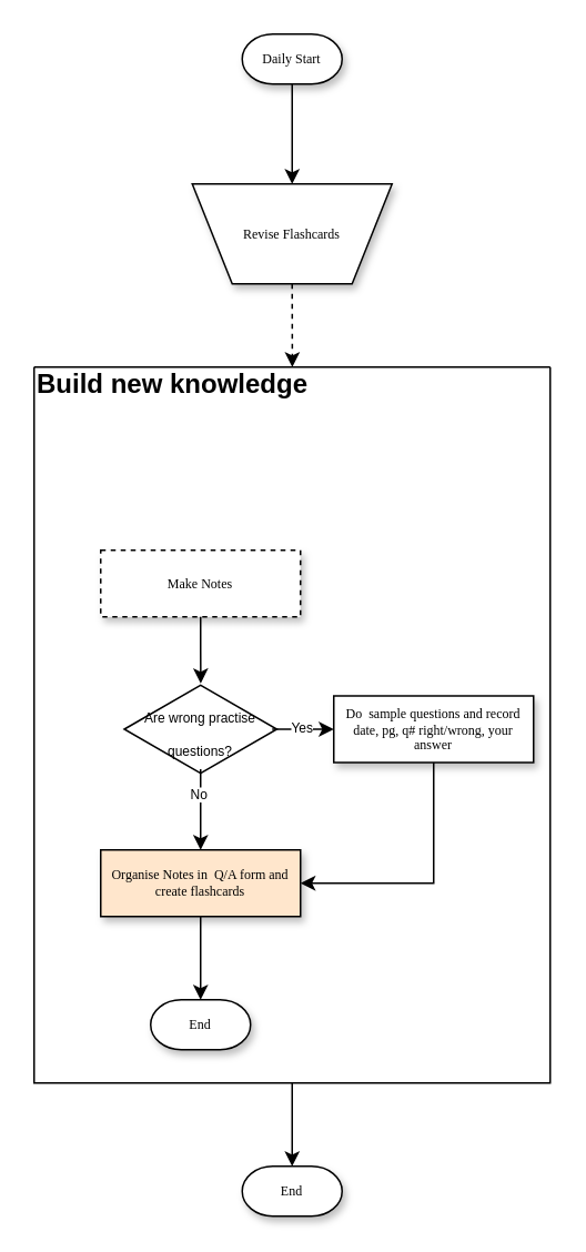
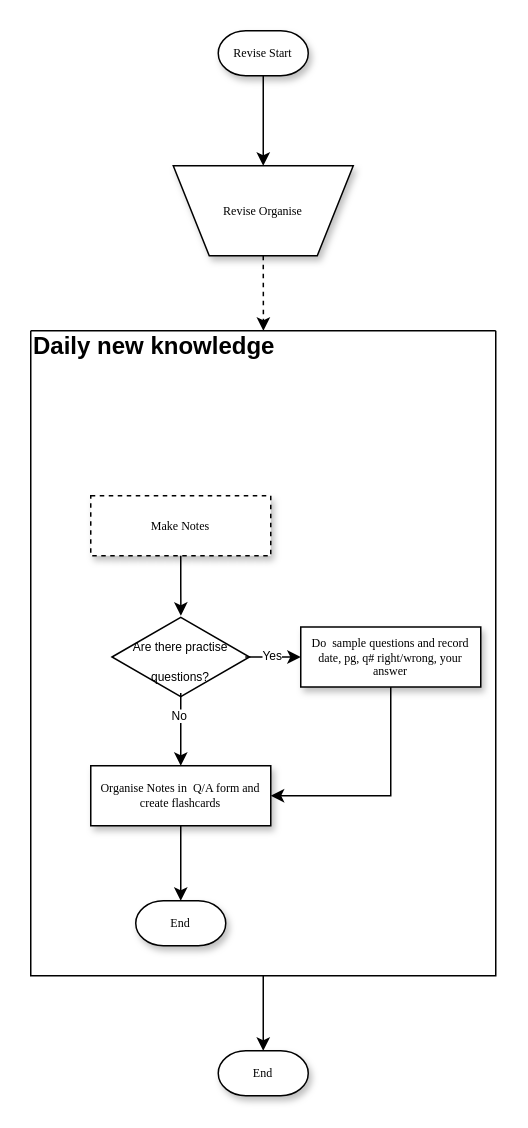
- <mxCell id="16" value="Daily Start" style="strokeWidth=1;html=1;shape=mxgraph.flowchart.terminator;whiteSpace=wrap;rounded=0;shadow=1;labelBackgroundColor=none;fontFamily=Verdana;fontSize=8;align=center;" vertex="1" parent="1"><mxGeometry x="145" y="20" width="60" height="30" as="geometry" /></mxCell>
+ <mxCell id="16" value="Revise Start" style="strokeWidth=1;html=1;shape=mxgraph.flowchart.terminator;whiteSpace=wrap;rounded=0;shadow=1;labelBackgroundColor=none;fontFamily=Verdana;fontSize=8;align=center;" vertex="1" parent="1"><mxGeometry x="145" y="20" width="60" height="30" as="geometry" /></mxCell>
- <mxCell id="18" value="Revise Flashcards" style="shape=trapezoid;whiteSpace=wrap;html=1;rounded=0;shadow=1;labelBackgroundColor=none;strokeWidth=1;fontFamily=Verdana;fontSize=8;align=center;flipV=1;" vertex="1" parent="1"><mxGeometry x="115" y="110" width="120" height="60" as="geometry" /></mxCell>
+ <mxCell id="18" value="Revise Organise" style="shape=trapezoid;whiteSpace=wrap;html=1;rounded=0;shadow=1;labelBackgroundColor=none;strokeWidth=1;fontFamily=Verdana;fontSize=8;align=center;flipV=1;" vertex="1" parent="1"><mxGeometry x="115" y="110" width="120" height="60" as="geometry" /></mxCell>
- <mxCell id="15" value="Build new knowledge" style="text;strokeColor=none;fillColor=none;html=1;fontSize=16;fontStyle=1;verticalAlign=middle;align=left;" vertex="1" parent="2"><mxGeometry y="-10" width="220" height="40" as="geometry" /></mxCell>
+ <mxCell id="15" value="Daily new knowledge" style="text;strokeColor=none;fillColor=none;html=1;fontSize=16;fontStyle=1;verticalAlign=middle;align=left;" vertex="1" parent="2"><mxGeometry y="-10" width="220" height="40" as="geometry" /></mxCell>
- <mxCell id="5" value="&lt;p&gt;&lt;font style=&quot;font-size: 8px; line-height: 0.8;&quot;&gt;Are wrong practise questions?&lt;/font&gt;&lt;/p&gt;" style="html=1;whiteSpace=wrap;aspect=fixed;shape=isoRectangle;fontSize=16;spacing=0;" vertex="1" parent="2"><mxGeometry x="54.17" y="190" width="91.67" height="55" as="geometry" /></mxCell>
+ <mxCell id="5" value="&lt;p&gt;&lt;font style=&quot;font-size: 8px; line-height: 0.8;&quot;&gt;Are there practise questions?&lt;/font&gt;&lt;/p&gt;" style="html=1;whiteSpace=wrap;aspect=fixed;shape=isoRectangle;fontSize=16;spacing=0;" vertex="1" parent="2"><mxGeometry x="54.17" y="190" width="91.67" height="55" as="geometry" /></mxCell>
- <mxCell id="10" value="Organise Notes in &amp;nbsp;Q/A form and create flashcards" style="whiteSpace=wrap;html=1;rounded=0;shadow=1;labelBackgroundColor=none;strokeWidth=1;fontFamily=Verdana;fontSize=8;align=center;fillColor=#ffe6cc;" vertex="1" parent="2"><mxGeometry x="40.01" y="290" width="120" height="40" as="geometry" /></mxCell>
+ <mxCell id="10" value="Organise Notes in &amp;nbsp;Q/A form and create flashcards" style="whiteSpace=wrap;html=1;rounded=0;shadow=1;labelBackgroundColor=none;strokeWidth=1;fontFamily=Verdana;fontSize=8;align=center;" vertex="1" parent="2"><mxGeometry x="40.01" y="290" width="120" height="40" as="geometry" /></mxCell>
